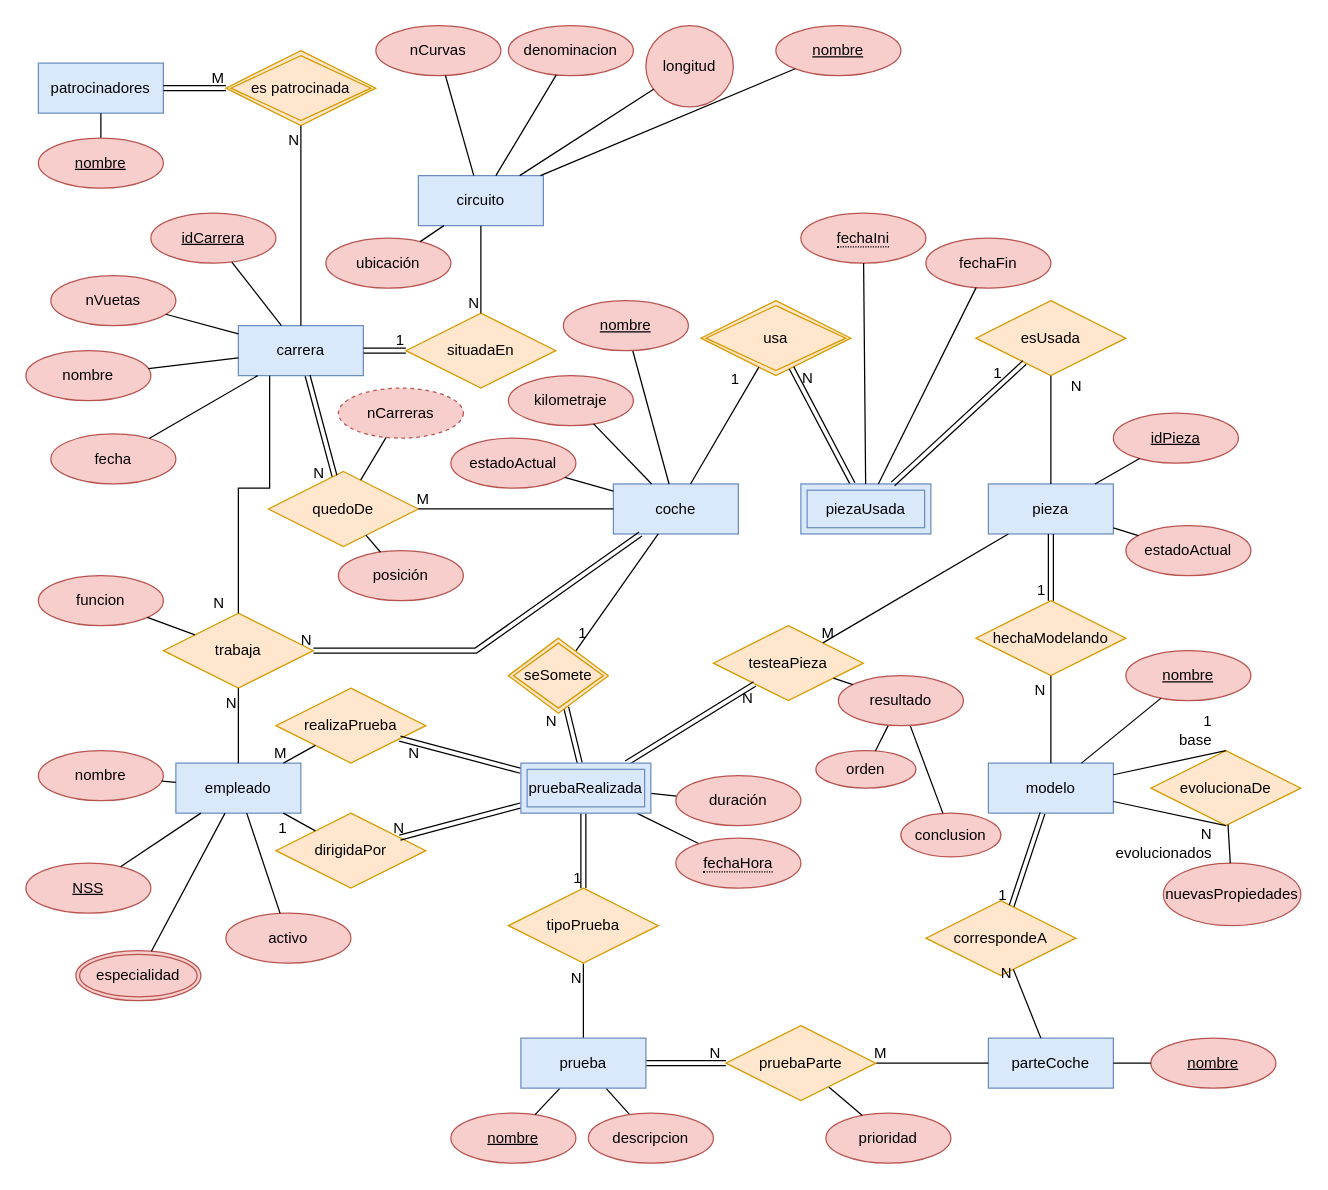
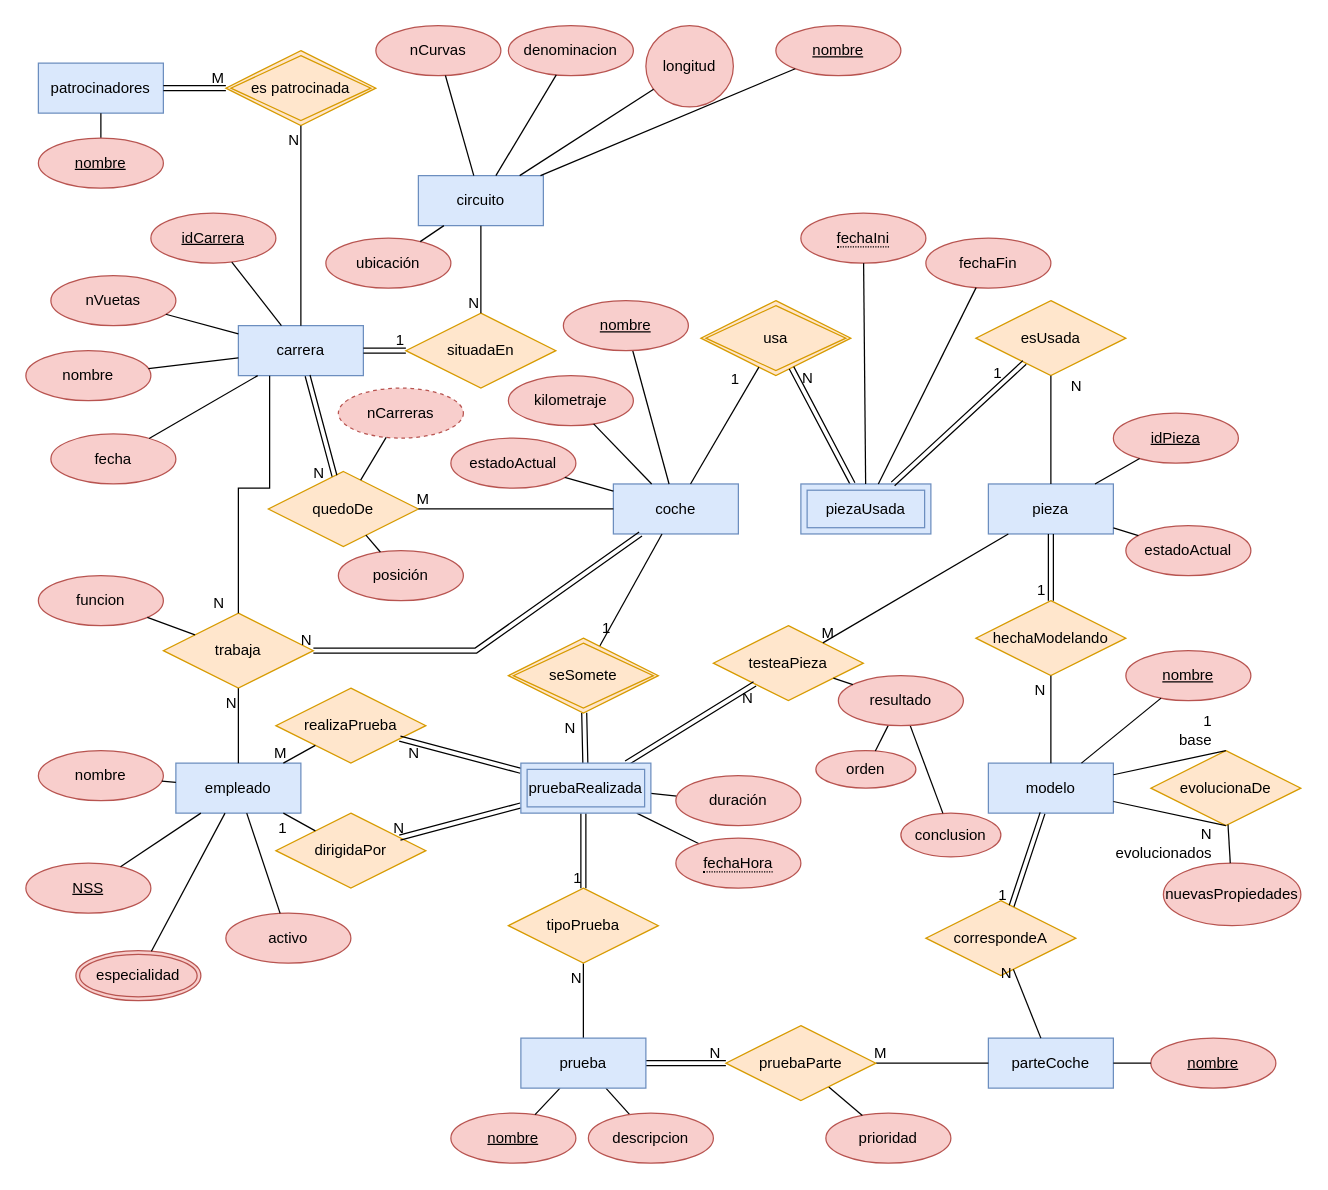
- <mxCell id="130" value="seSomete" style="shape=rhombus;double=1;perimeter=rhombusPerimeter;whiteSpace=wrap;html=1;align=center;fillColor=#ffe6cc;strokeColor=#d79b00;" parent="1" vertex="1"><mxGeometry x="406" y="510" width="80" height="60" as="geometry" /></mxCell>
+ <mxCell id="130" value="seSomete" style="shape=rhombus;double=1;perimeter=rhombusPerimeter;whiteSpace=wrap;html=1;align=center;fillColor=#ffe6cc;strokeColor=#d79b00;" parent="1" vertex="1"><mxGeometry x="406" y="510" width="120" height="60" as="geometry" /></mxCell>
